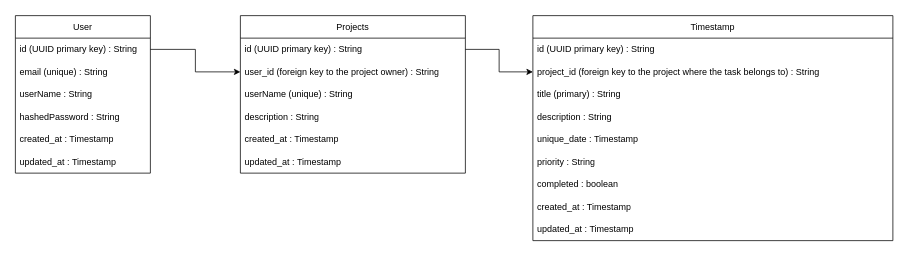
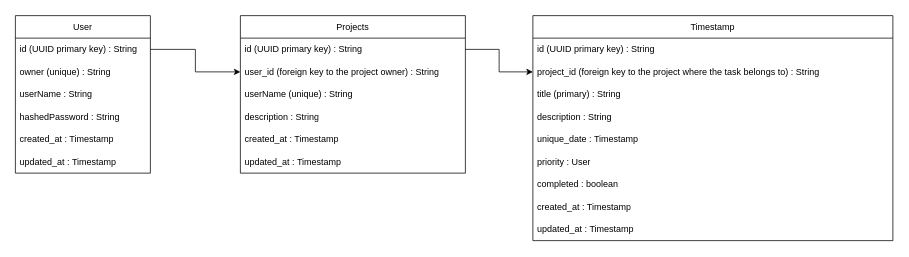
- <mxCell id="4" value="email (unique) : String" style="text;strokeColor=none;fillColor=none;align=left;verticalAlign=middle;spacingLeft=4;spacingRight=4;overflow=hidden;points=[[0,0.5],[1,0.5]];portConstraint=eastwest;rotatable=0;whiteSpace=wrap;html=1;" vertex="1" parent="2"><mxGeometry y="60" width="180" height="30" as="geometry" /></mxCell>
+ <mxCell id="4" value="owner (unique) : String" style="text;strokeColor=none;fillColor=none;align=left;verticalAlign=middle;spacingLeft=4;spacingRight=4;overflow=hidden;points=[[0,0.5],[1,0.5]];portConstraint=eastwest;rotatable=0;whiteSpace=wrap;html=1;" vertex="1" parent="2"><mxGeometry y="60" width="180" height="30" as="geometry" /></mxCell>
- <mxCell id="23" value="priority : String" style="text;strokeColor=none;fillColor=none;align=left;verticalAlign=middle;spacingLeft=4;spacingRight=4;overflow=hidden;points=[[0,0.5],[1,0.5]];portConstraint=eastwest;rotatable=0;whiteSpace=wrap;html=1;" vertex="1" parent="17"><mxGeometry y="180" width="480" height="30" as="geometry" /></mxCell>
+ <mxCell id="23" value="priority : User" style="text;strokeColor=none;fillColor=none;align=left;verticalAlign=middle;spacingLeft=4;spacingRight=4;overflow=hidden;points=[[0,0.5],[1,0.5]];portConstraint=eastwest;rotatable=0;whiteSpace=wrap;html=1;" vertex="1" parent="17"><mxGeometry y="180" width="480" height="30" as="geometry" /></mxCell>
